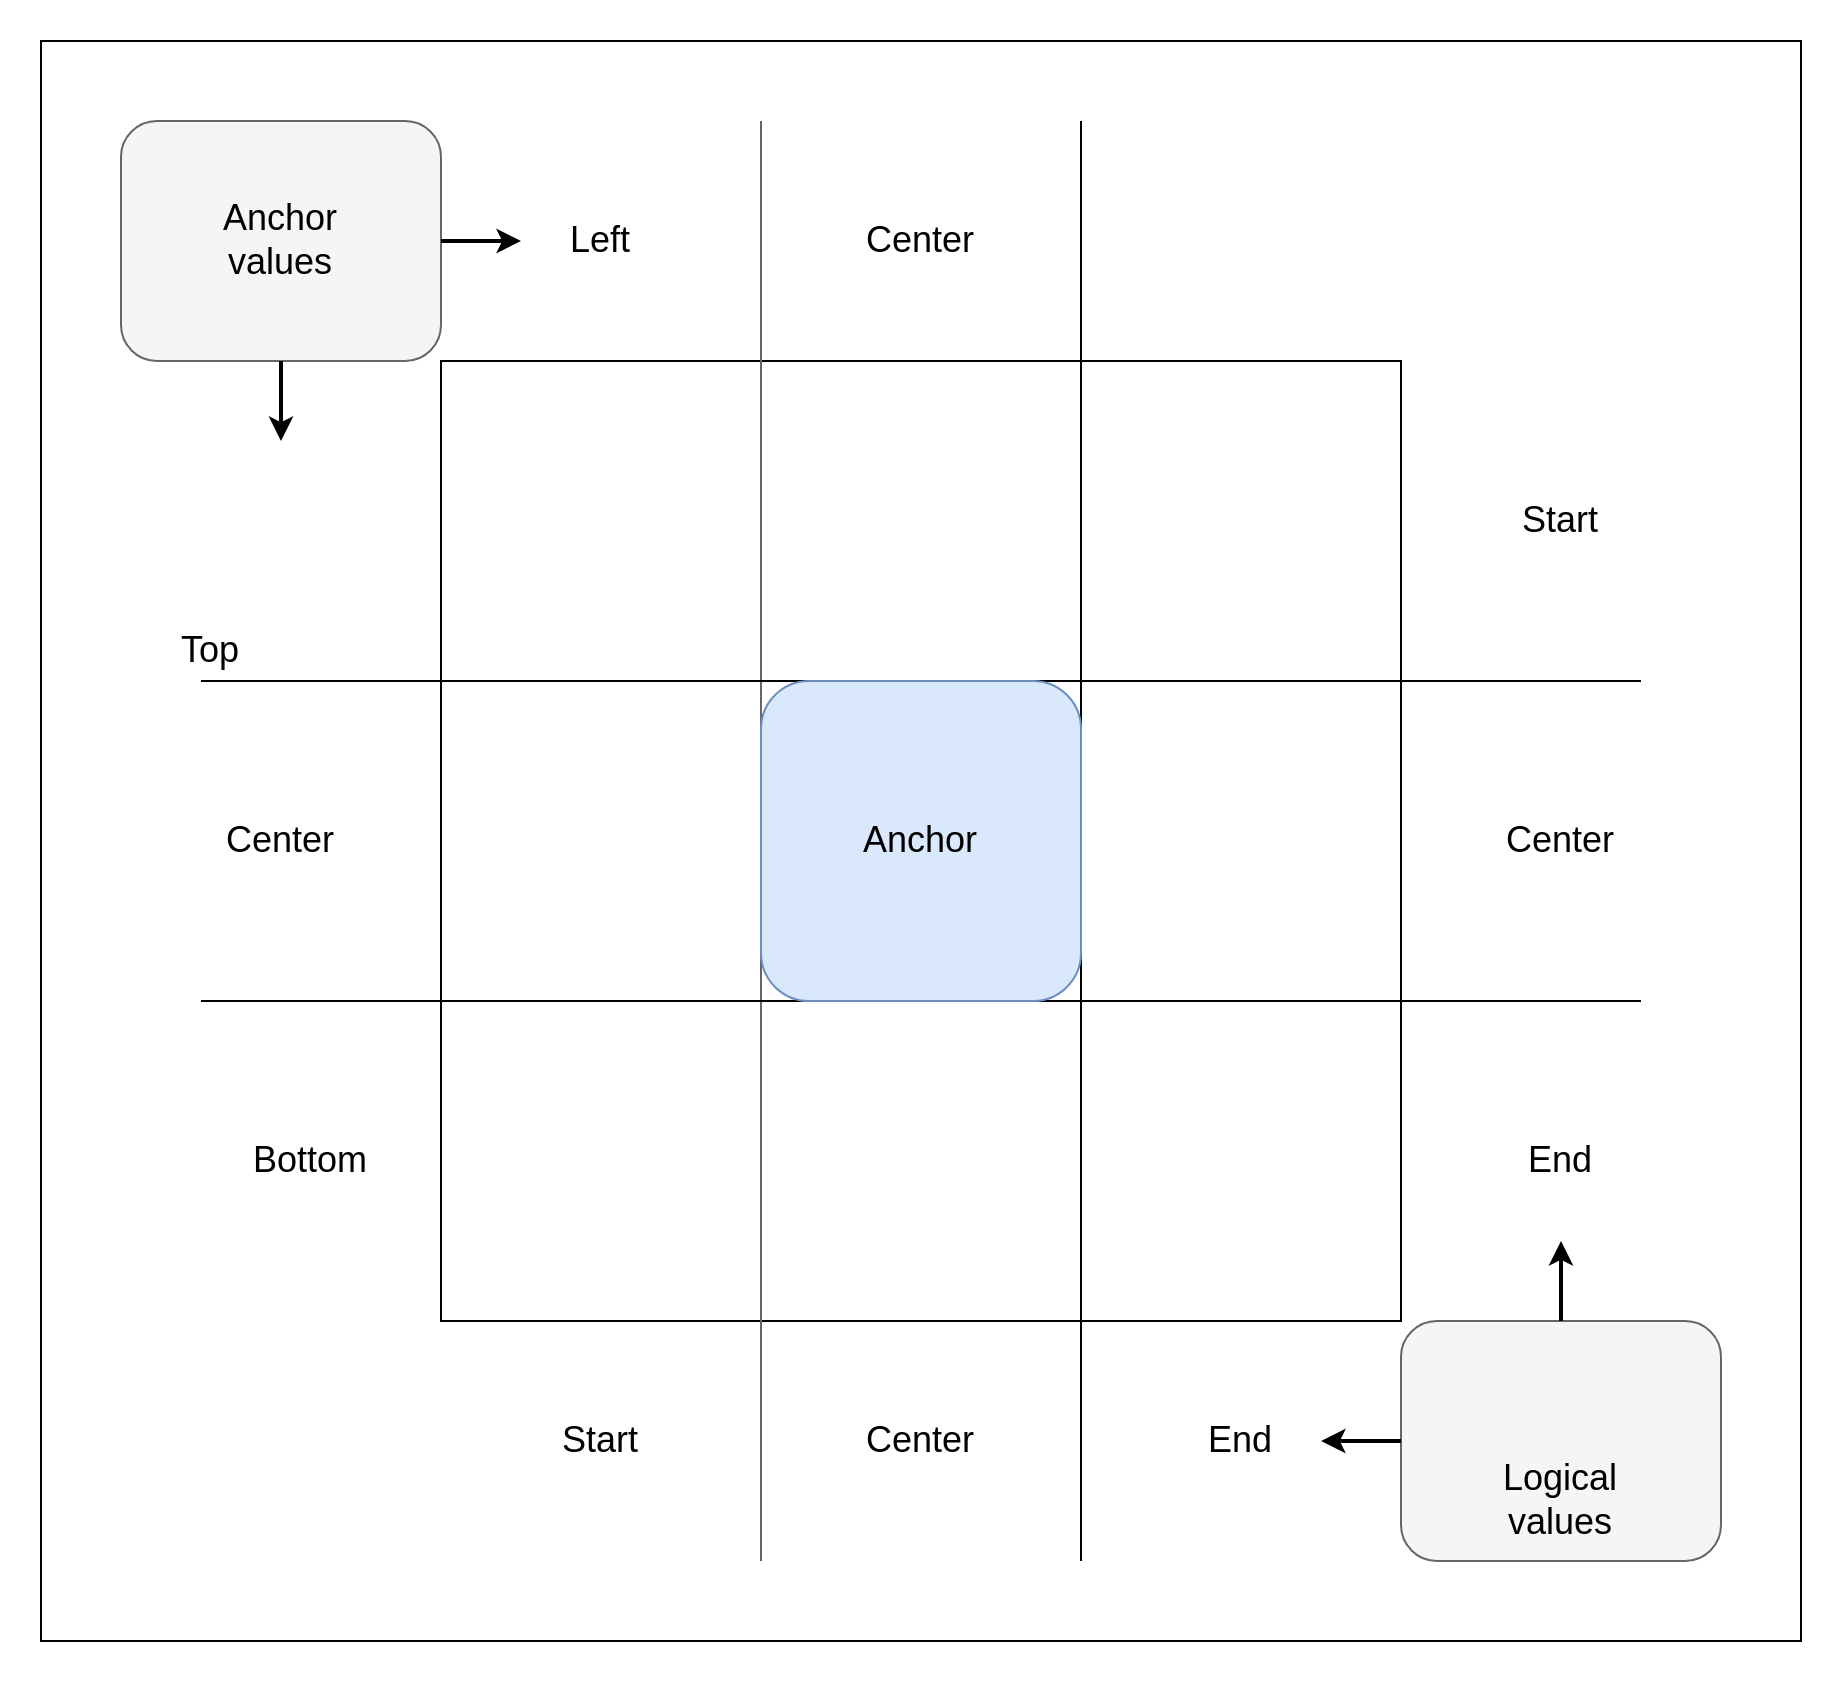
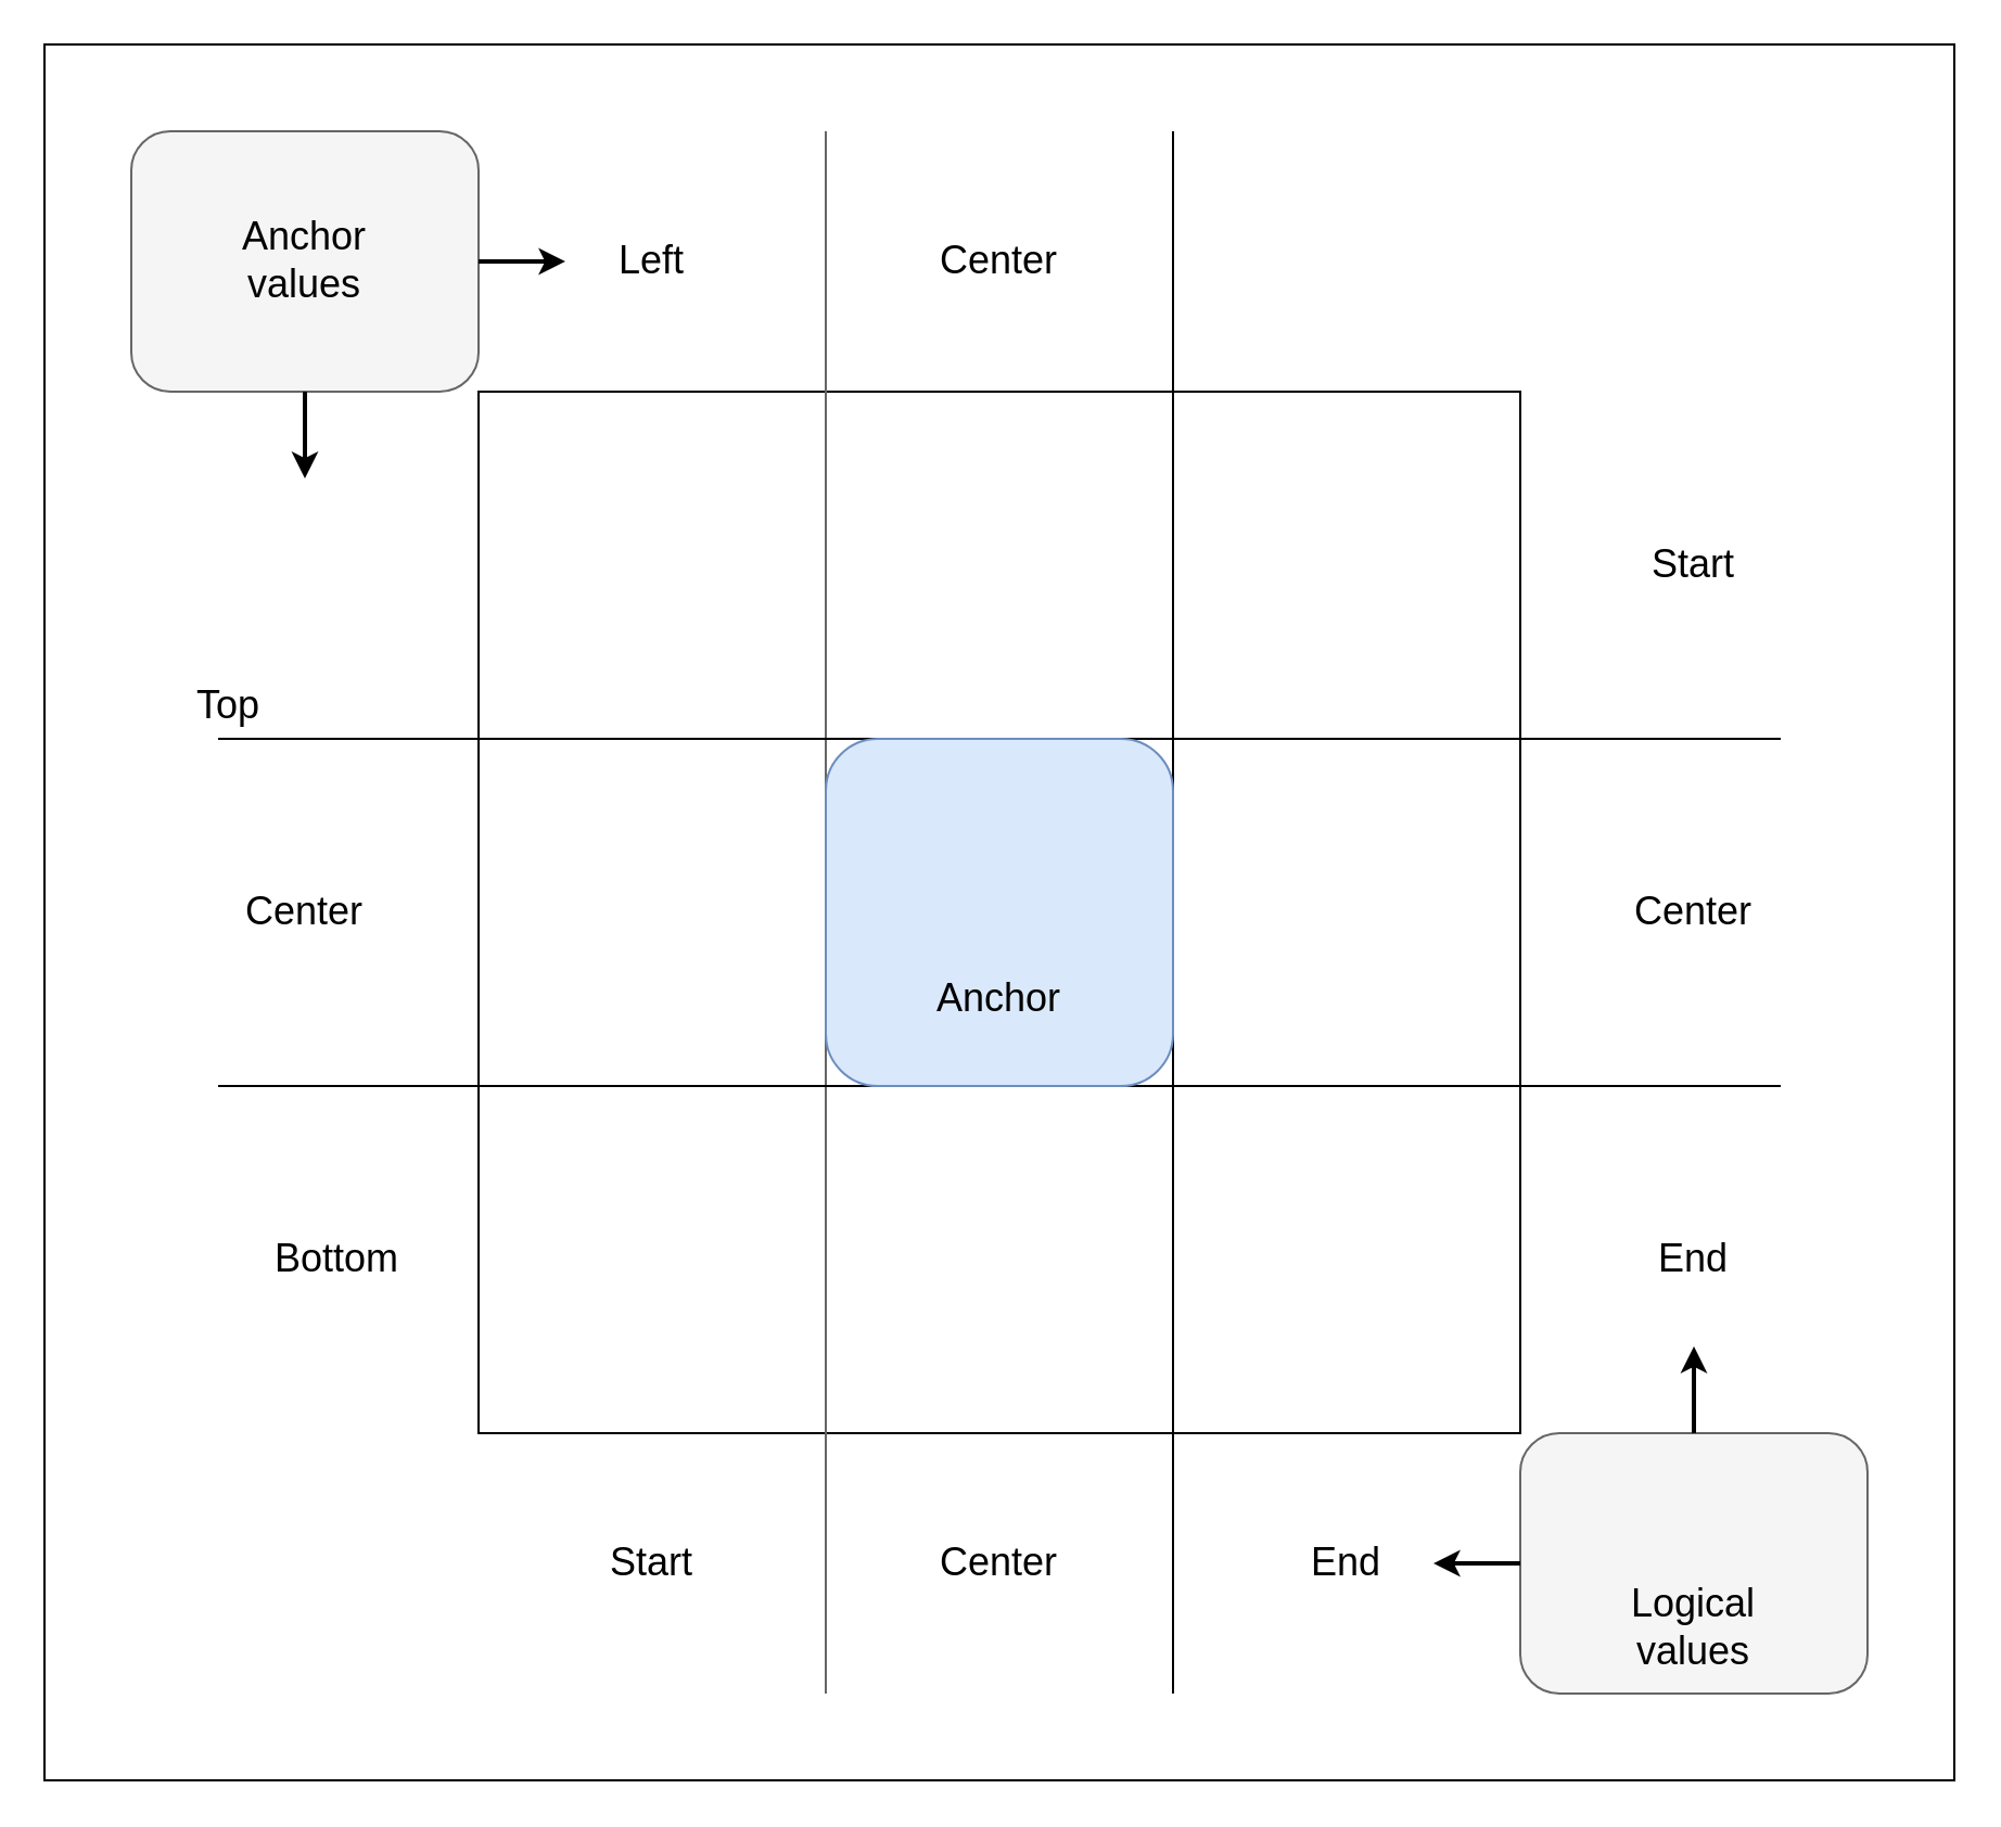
- <mxCell id="9" value="&lt;font style=&quot;font-size: 18px;&quot;&gt;Anchor&lt;/font&gt;" style="text;html=1;strokeColor=none;fillColor=none;align=center;verticalAlign=middle;whiteSpace=wrap;rounded=0;" vertex="1" parent="1"><mxGeometry x="430" y="405" width="60" height="30" as="geometry" /></mxCell>
+ <mxCell id="9" value="&lt;font style=&quot;font-size: 18px;&quot;&gt;Anchor&lt;/font&gt;" style="text;html=1;strokeColor=none;fillColor=none;align=center;verticalAlign=middle;whiteSpace=wrap;rounded=0;" vertex="1" parent="1"><mxGeometry x="430" y="445" width="60" height="30" as="geometry" /></mxCell>
